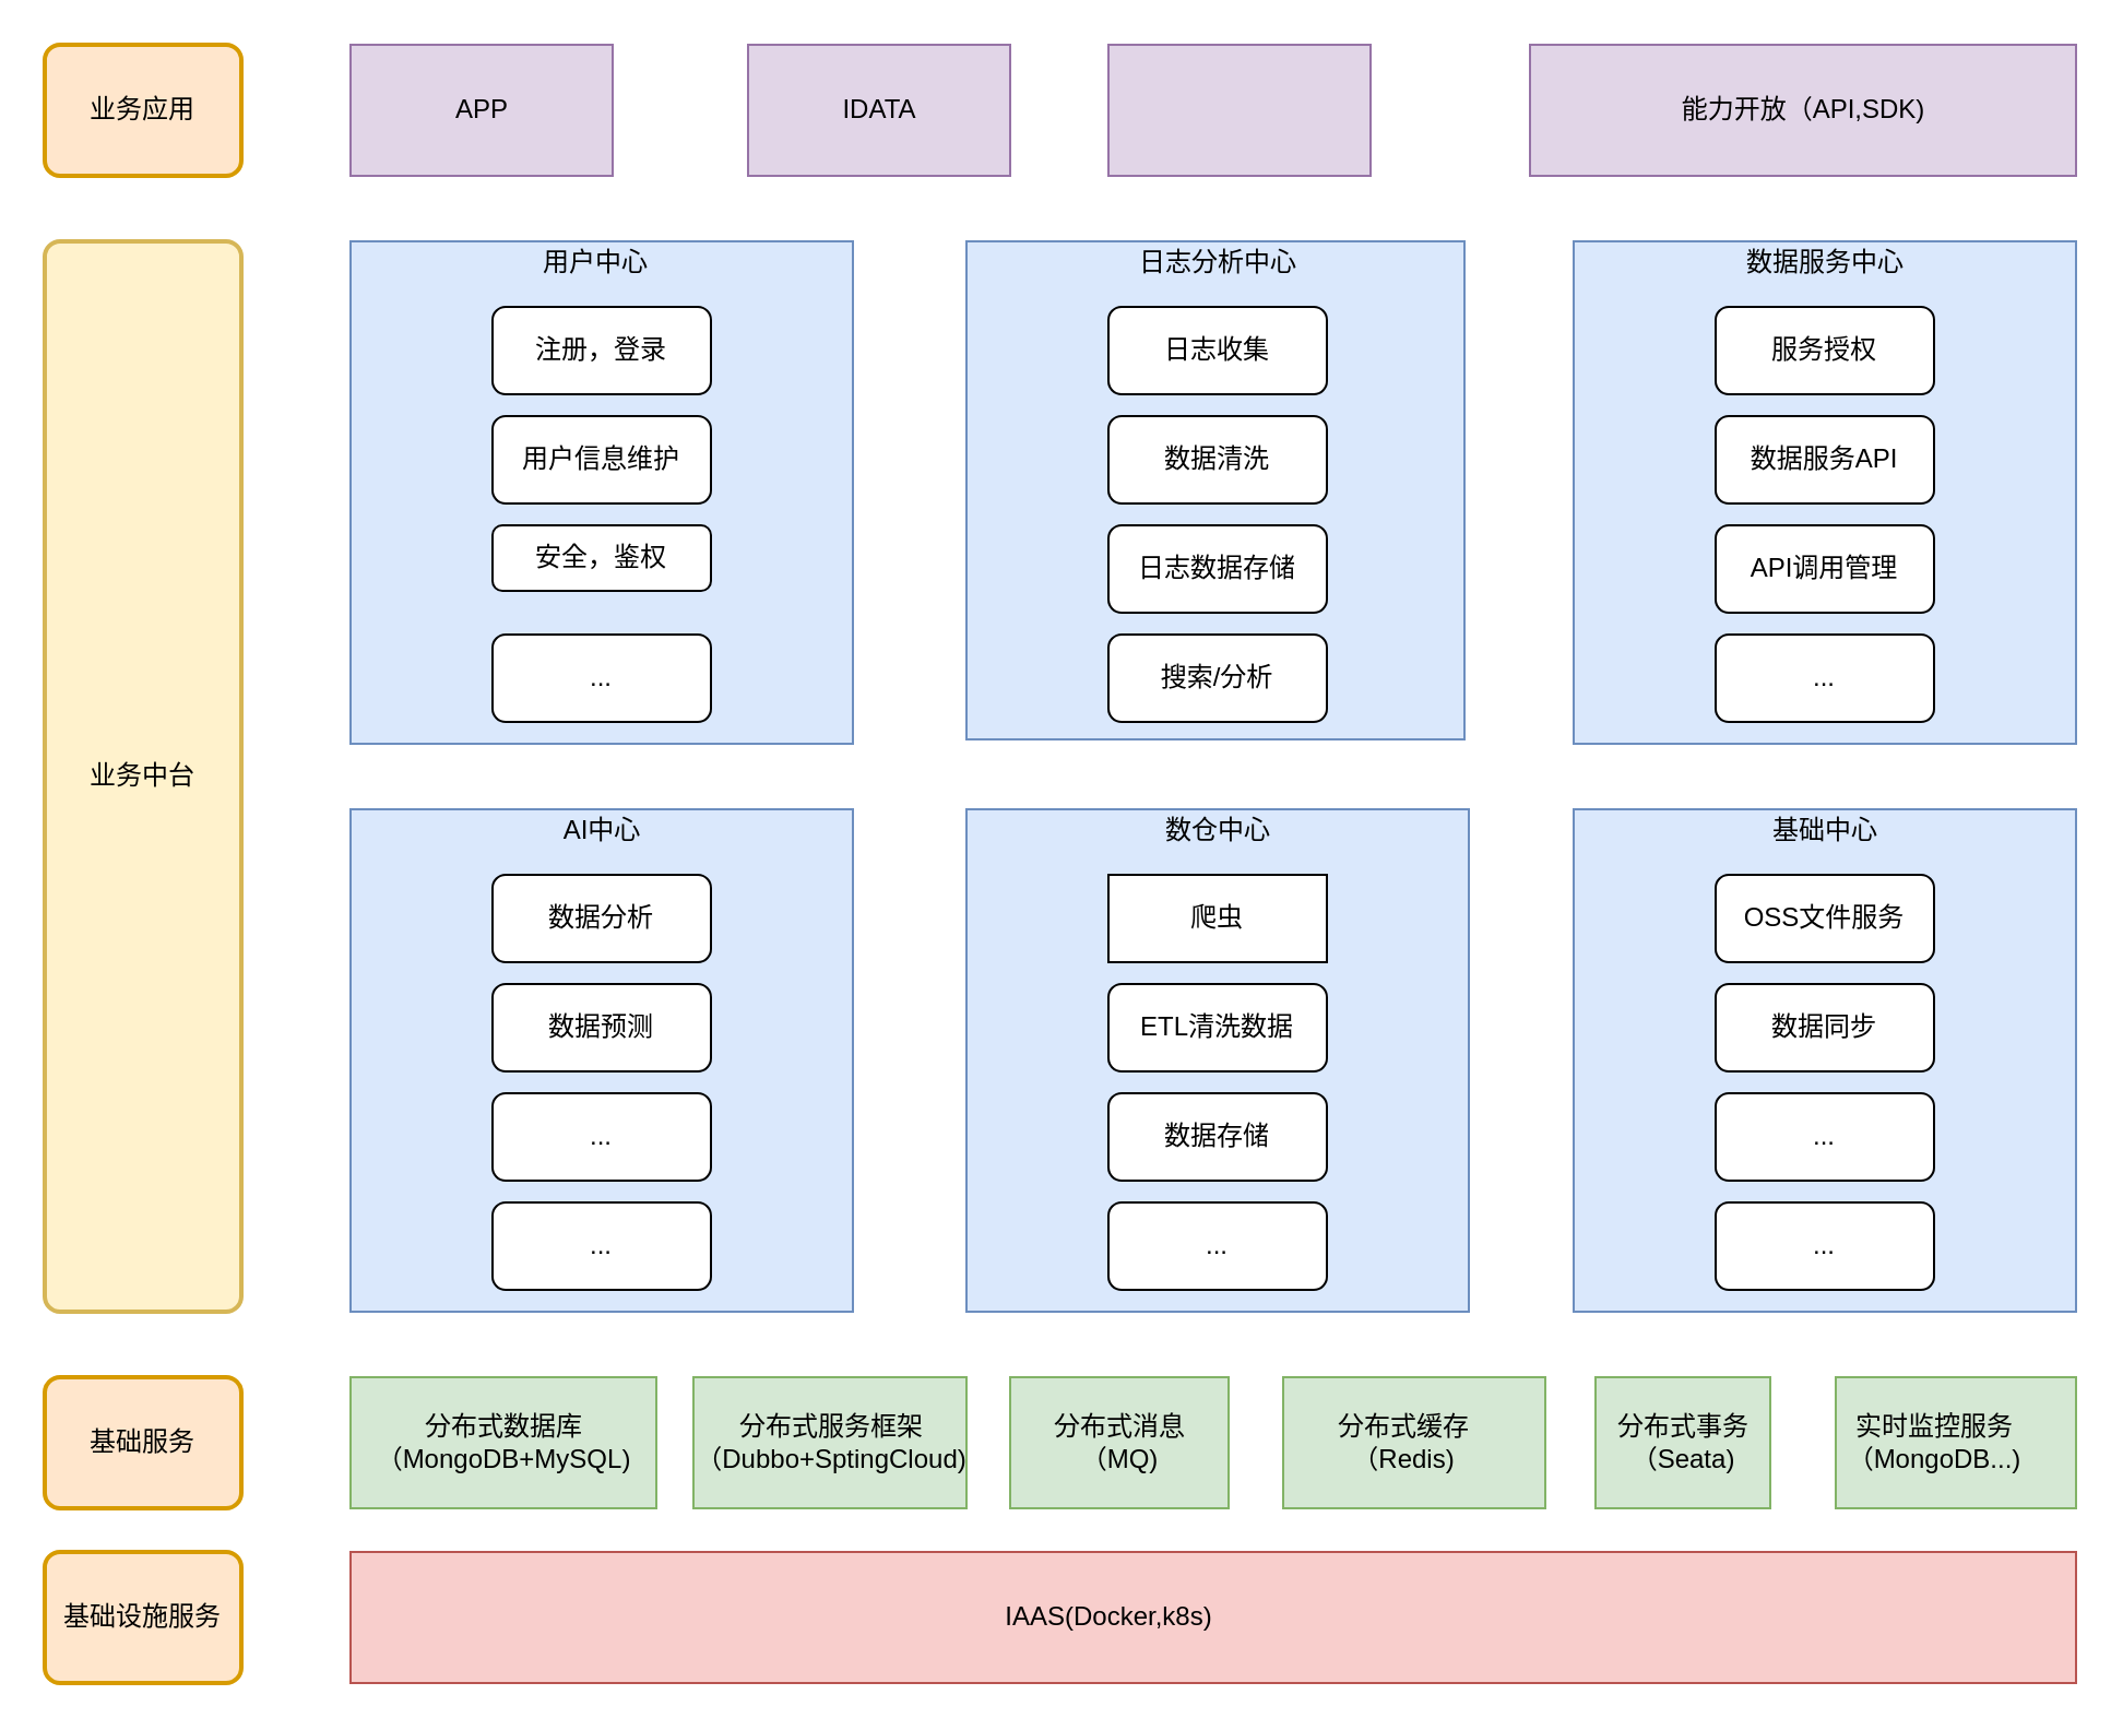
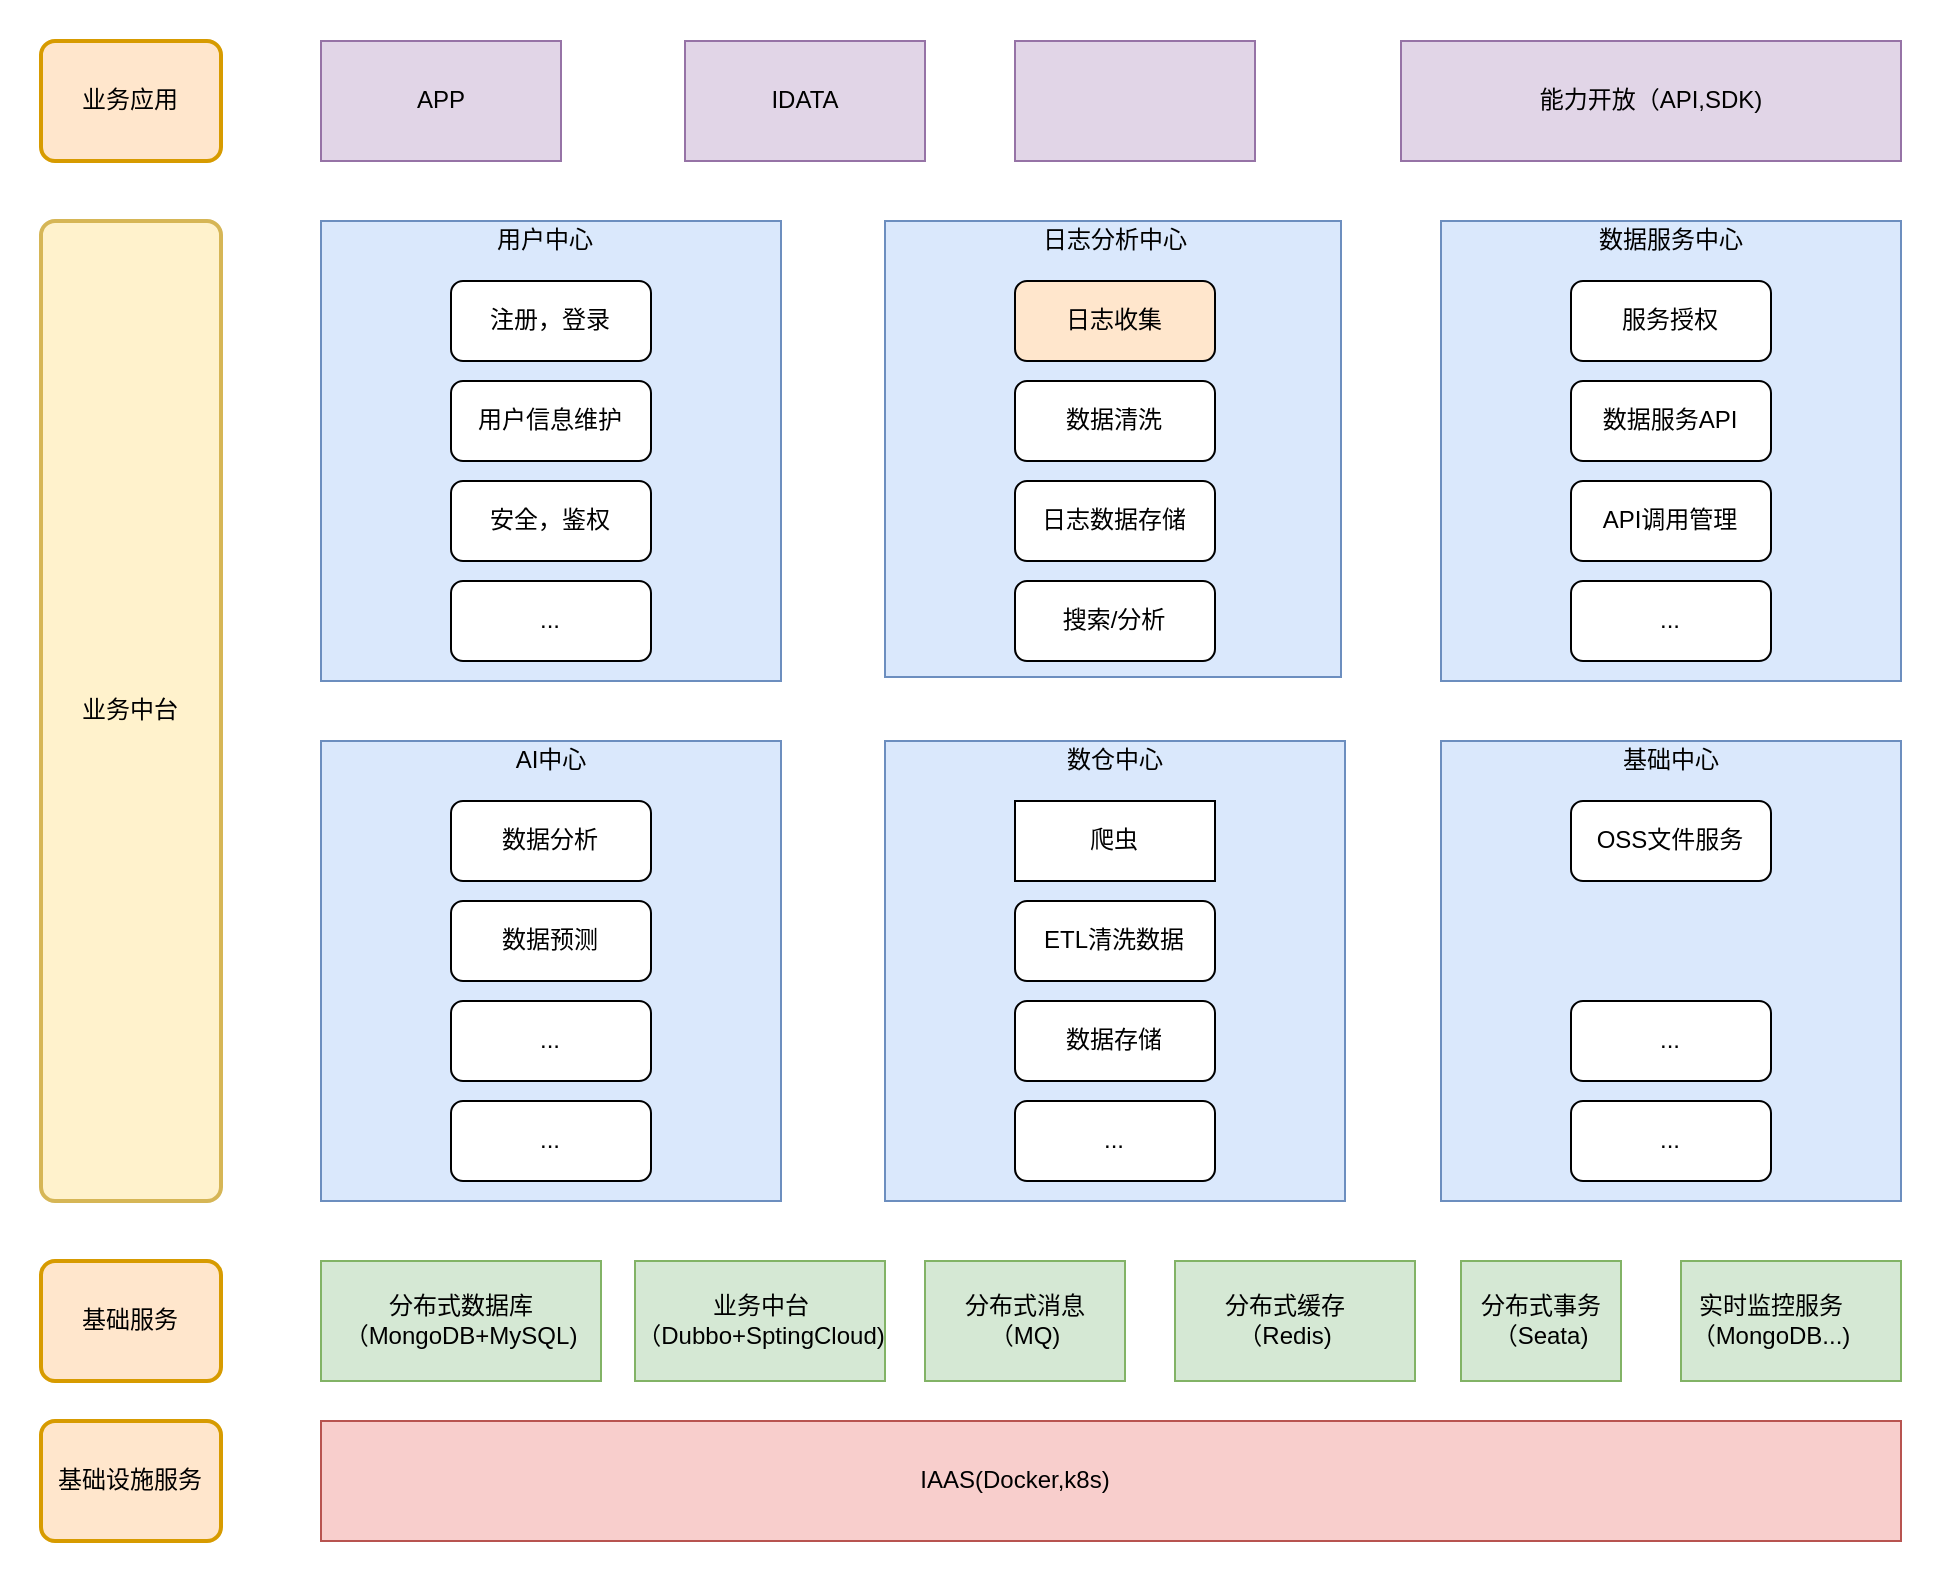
- <mxCell id="8" value="日志收集" style="rounded=1;whiteSpace=wrap;html=1;" vertex="1" parent="1"><mxGeometry x="507" y="140" width="100" height="40" as="geometry" /></mxCell>
+ <mxCell id="8" value="日志收集" style="rounded=1;whiteSpace=wrap;html=1;fillColor=#ffe6cc;" vertex="1" parent="1"><mxGeometry x="507" y="140" width="100" height="40" as="geometry" /></mxCell>
- <mxCell id="6" value="安全，鉴权" style="rounded=1;whiteSpace=wrap;html=1;" vertex="1" parent="1"><mxGeometry x="225" y="240" width="100" height="30" as="geometry" /></mxCell>
+ <mxCell id="6" value="安全，鉴权" style="rounded=1;whiteSpace=wrap;html=1;" vertex="1" parent="1"><mxGeometry x="225" y="240" width="100" height="40" as="geometry" /></mxCell>
- <mxCell id="35" value="数据同步" style="rounded=1;whiteSpace=wrap;html=1;" vertex="1" parent="1"><mxGeometry x="785" y="450" width="100" height="40" as="geometry" /></mxCell>
- <mxCell id="61" value="分布式服务框架&lt;br&gt;（Dubbo+SptingCloud)" style="text;html=1;resizable=0;autosize=1;align=center;verticalAlign=middle;points=[];fillColor=none;strokeColor=none;rounded=0;shadow=0;glass=0;sketch=0;" vertex="1" parent="1"><mxGeometry x="310" y="645" width="140" height="30" as="geometry" /></mxCell>
+ <mxCell id="61" value="业务中台&lt;br&gt;（Dubbo+SptingCloud)" style="text;html=1;resizable=0;autosize=1;align=center;verticalAlign=middle;points=[];fillColor=none;strokeColor=none;rounded=0;shadow=0;glass=0;sketch=0;" vertex="1" parent="1"><mxGeometry x="310" y="645" width="140" height="30" as="geometry" /></mxCell>
